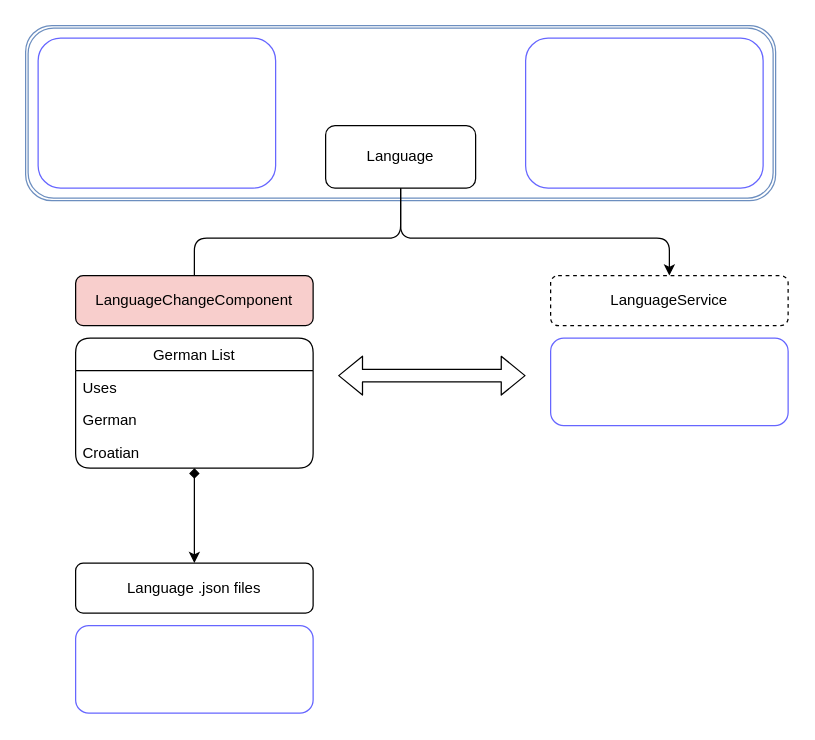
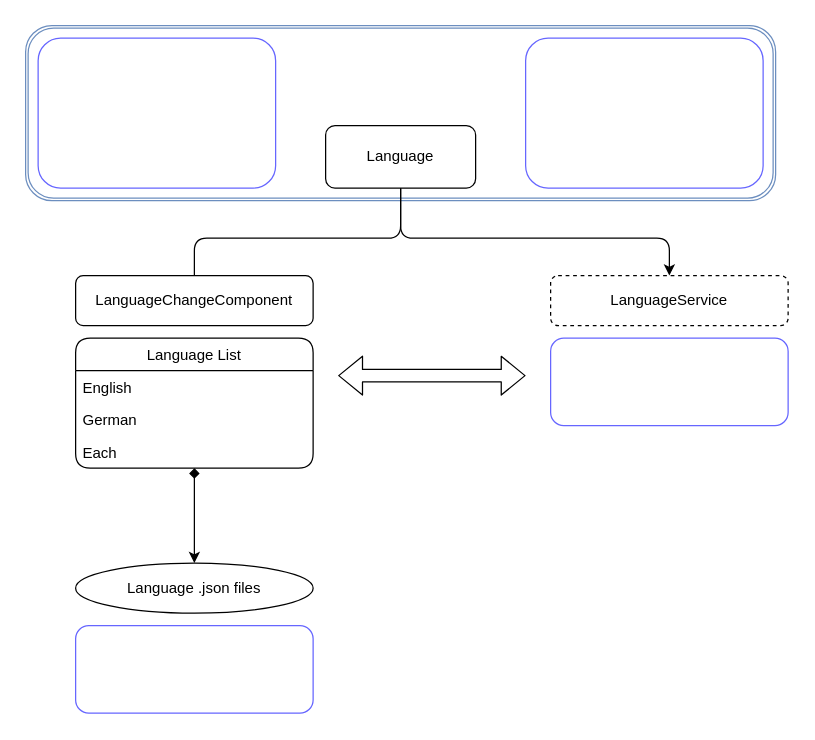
- <mxCell id="5" value="LanguageChangeComponent" style="rounded=1;whiteSpace=wrap;fillColor=#f8cecc;" parent="1" vertex="1"><mxGeometry x="60" y="220" width="190" height="40" as="geometry" /></mxCell>
+ <mxCell id="5" value="LanguageChangeComponent" style="rounded=1;whiteSpace=wrap;" parent="1" vertex="1"><mxGeometry x="60" y="220" width="190" height="40" as="geometry" /></mxCell>
- <mxCell id="11" value="German List" style="swimlane;fontStyle=0;childLayout=stackLayout;horizontal=1;startSize=26;fillColor=none;horizontalStack=0;resizeParent=1;resizeParentMax=0;resizeLast=0;collapsible=1;marginBottom=0;html=0;rounded=1;swimlaneLine=1;glass=0;shadow=0;comic=0;" parent="1" vertex="1"><mxGeometry x="60" y="270" width="190" height="104" as="geometry"><mxRectangle x="80" y="320" width="110" height="26" as="alternateBounds" /></mxGeometry></mxCell>
+ <mxCell id="11" value="Language List" style="swimlane;fontStyle=0;childLayout=stackLayout;horizontal=1;startSize=26;fillColor=none;horizontalStack=0;resizeParent=1;resizeParentMax=0;resizeLast=0;collapsible=1;marginBottom=0;html=0;rounded=1;swimlaneLine=1;glass=0;shadow=0;comic=0;" parent="1" vertex="1"><mxGeometry x="60" y="270" width="190" height="104" as="geometry"><mxRectangle x="80" y="320" width="110" height="26" as="alternateBounds" /></mxGeometry></mxCell>
- <mxCell id="12" value="Uses" style="text;strokeColor=none;fillColor=none;align=left;verticalAlign=top;spacingLeft=4;spacingRight=4;overflow=hidden;rotatable=0;points=[[0,0.5],[1,0.5]];portConstraint=eastwest;" parent="11" vertex="1"><mxGeometry y="26" width="190" height="26" as="geometry" /></mxCell>
+ <mxCell id="12" value="English" style="text;strokeColor=none;fillColor=none;align=left;verticalAlign=top;spacingLeft=4;spacingRight=4;overflow=hidden;rotatable=0;points=[[0,0.5],[1,0.5]];portConstraint=eastwest;" parent="11" vertex="1"><mxGeometry y="26" width="190" height="26" as="geometry" /></mxCell>
- <mxCell id="14" value="Croatian" style="text;strokeColor=none;fillColor=none;align=left;verticalAlign=top;spacingLeft=4;spacingRight=4;overflow=hidden;rotatable=0;points=[[0,0.5],[1,0.5]];portConstraint=eastwest;" parent="11" vertex="1"><mxGeometry y="78" width="190" height="26" as="geometry" /></mxCell>
+ <mxCell id="14" value="Each" style="text;strokeColor=none;fillColor=none;align=left;verticalAlign=top;spacingLeft=4;spacingRight=4;overflow=hidden;rotatable=0;points=[[0,0.5],[1,0.5]];portConstraint=eastwest;" parent="11" vertex="1"><mxGeometry y="78" width="190" height="26" as="geometry" /></mxCell>
- <mxCell id="16" value="Language .json files" style="rounded=1;whiteSpace=wrap;" vertex="1" parent="1"><mxGeometry x="60" y="450" width="190" height="40" as="geometry" /></mxCell>
+ <mxCell id="16" value="Language .json files" style="ellipse;whiteSpace=wrap;" vertex="1" parent="1"><mxGeometry x="60" y="450" width="190" height="40" as="geometry" /></mxCell>
